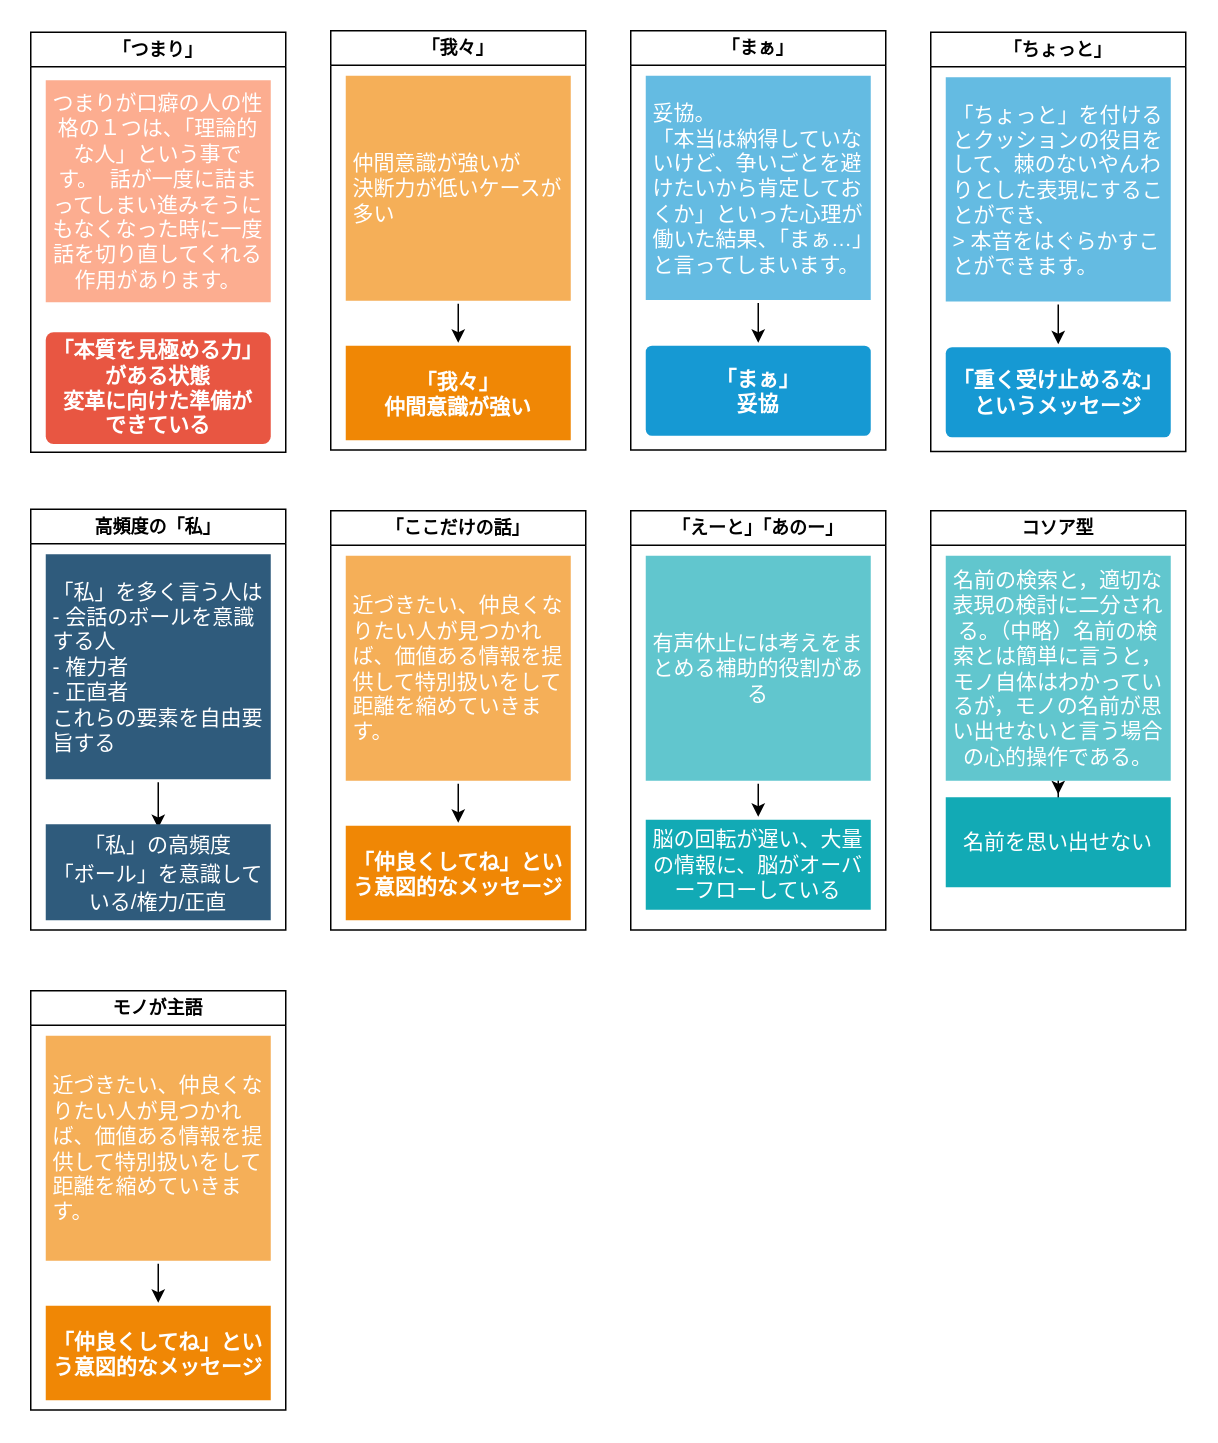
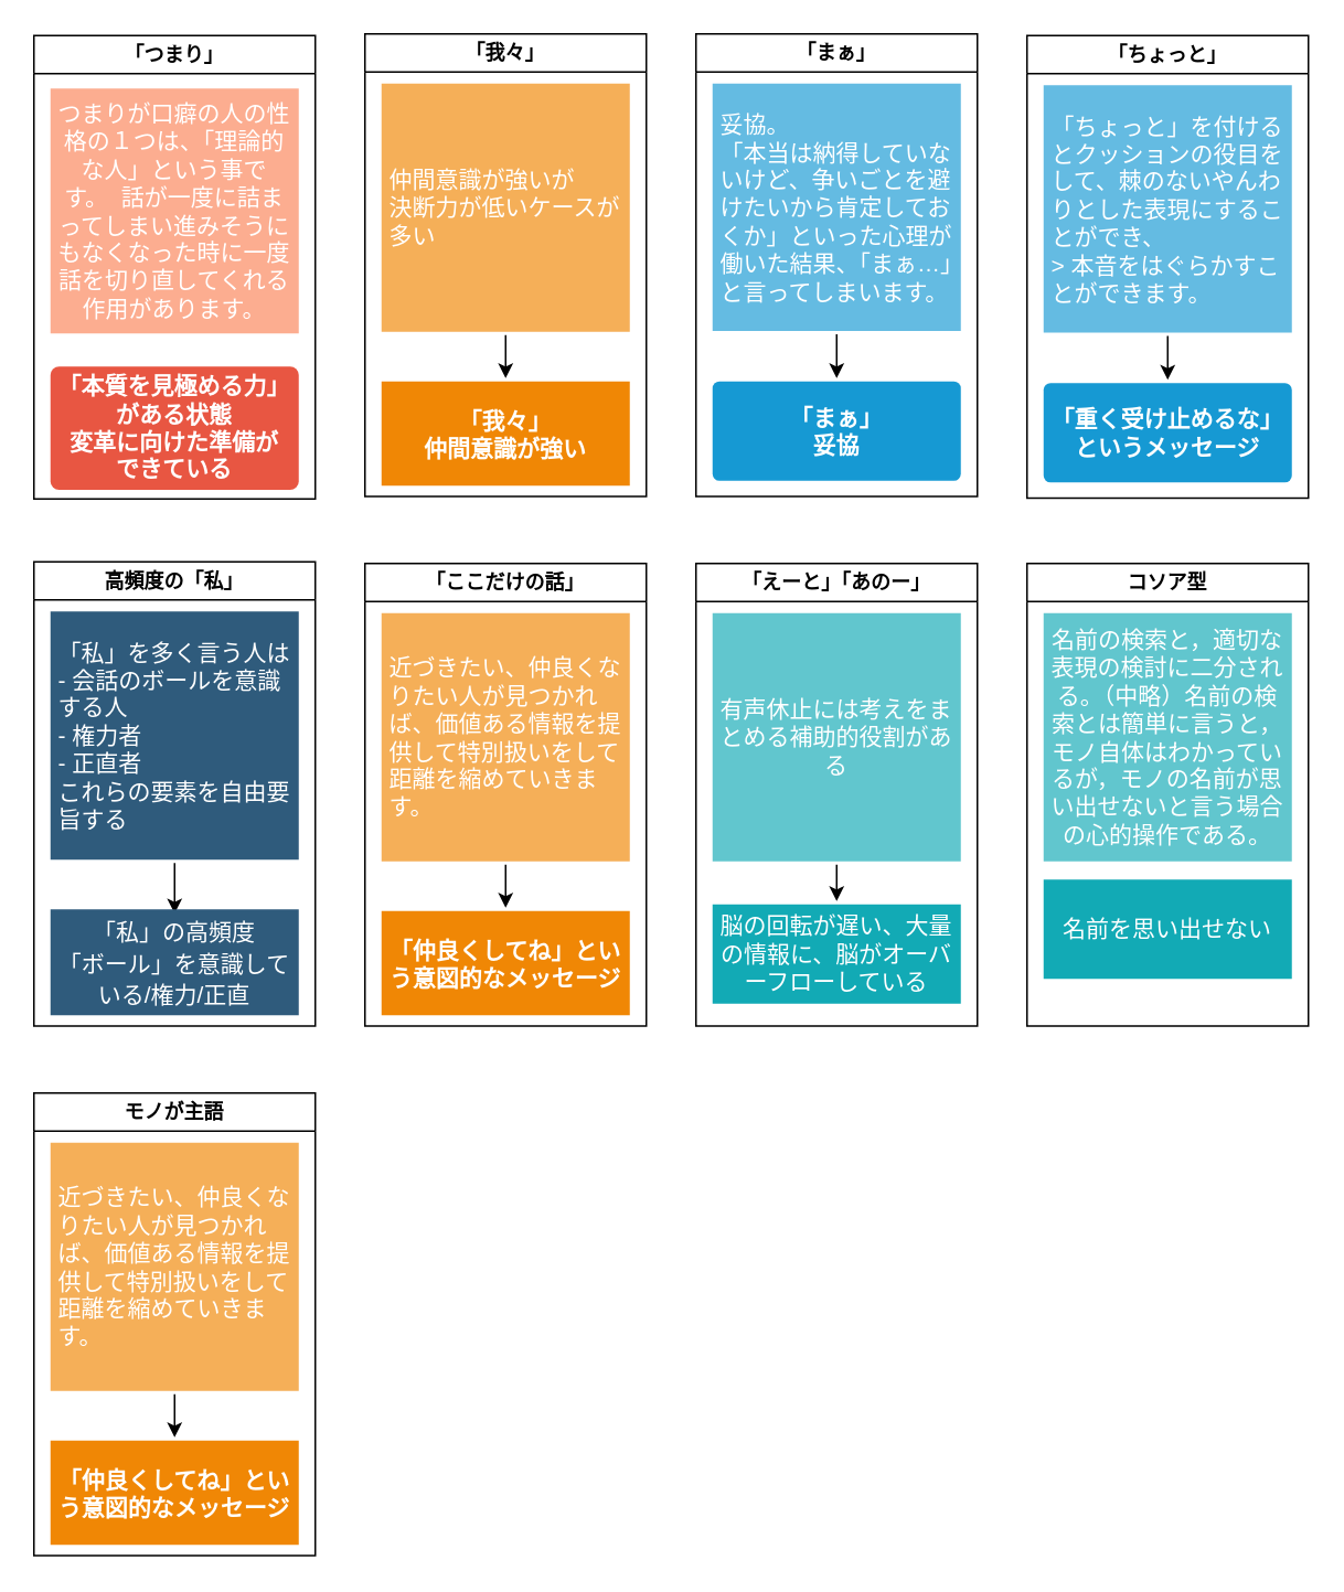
- <mxCell id="23" style="edgeStyle=orthogonalEdgeStyle;rounded=0;orthogonalLoop=1;jettySize=auto;html=1;" parent="22" source="24" target="25" edge="1"><mxGeometry relative="1" as="geometry" /></mxCell>
